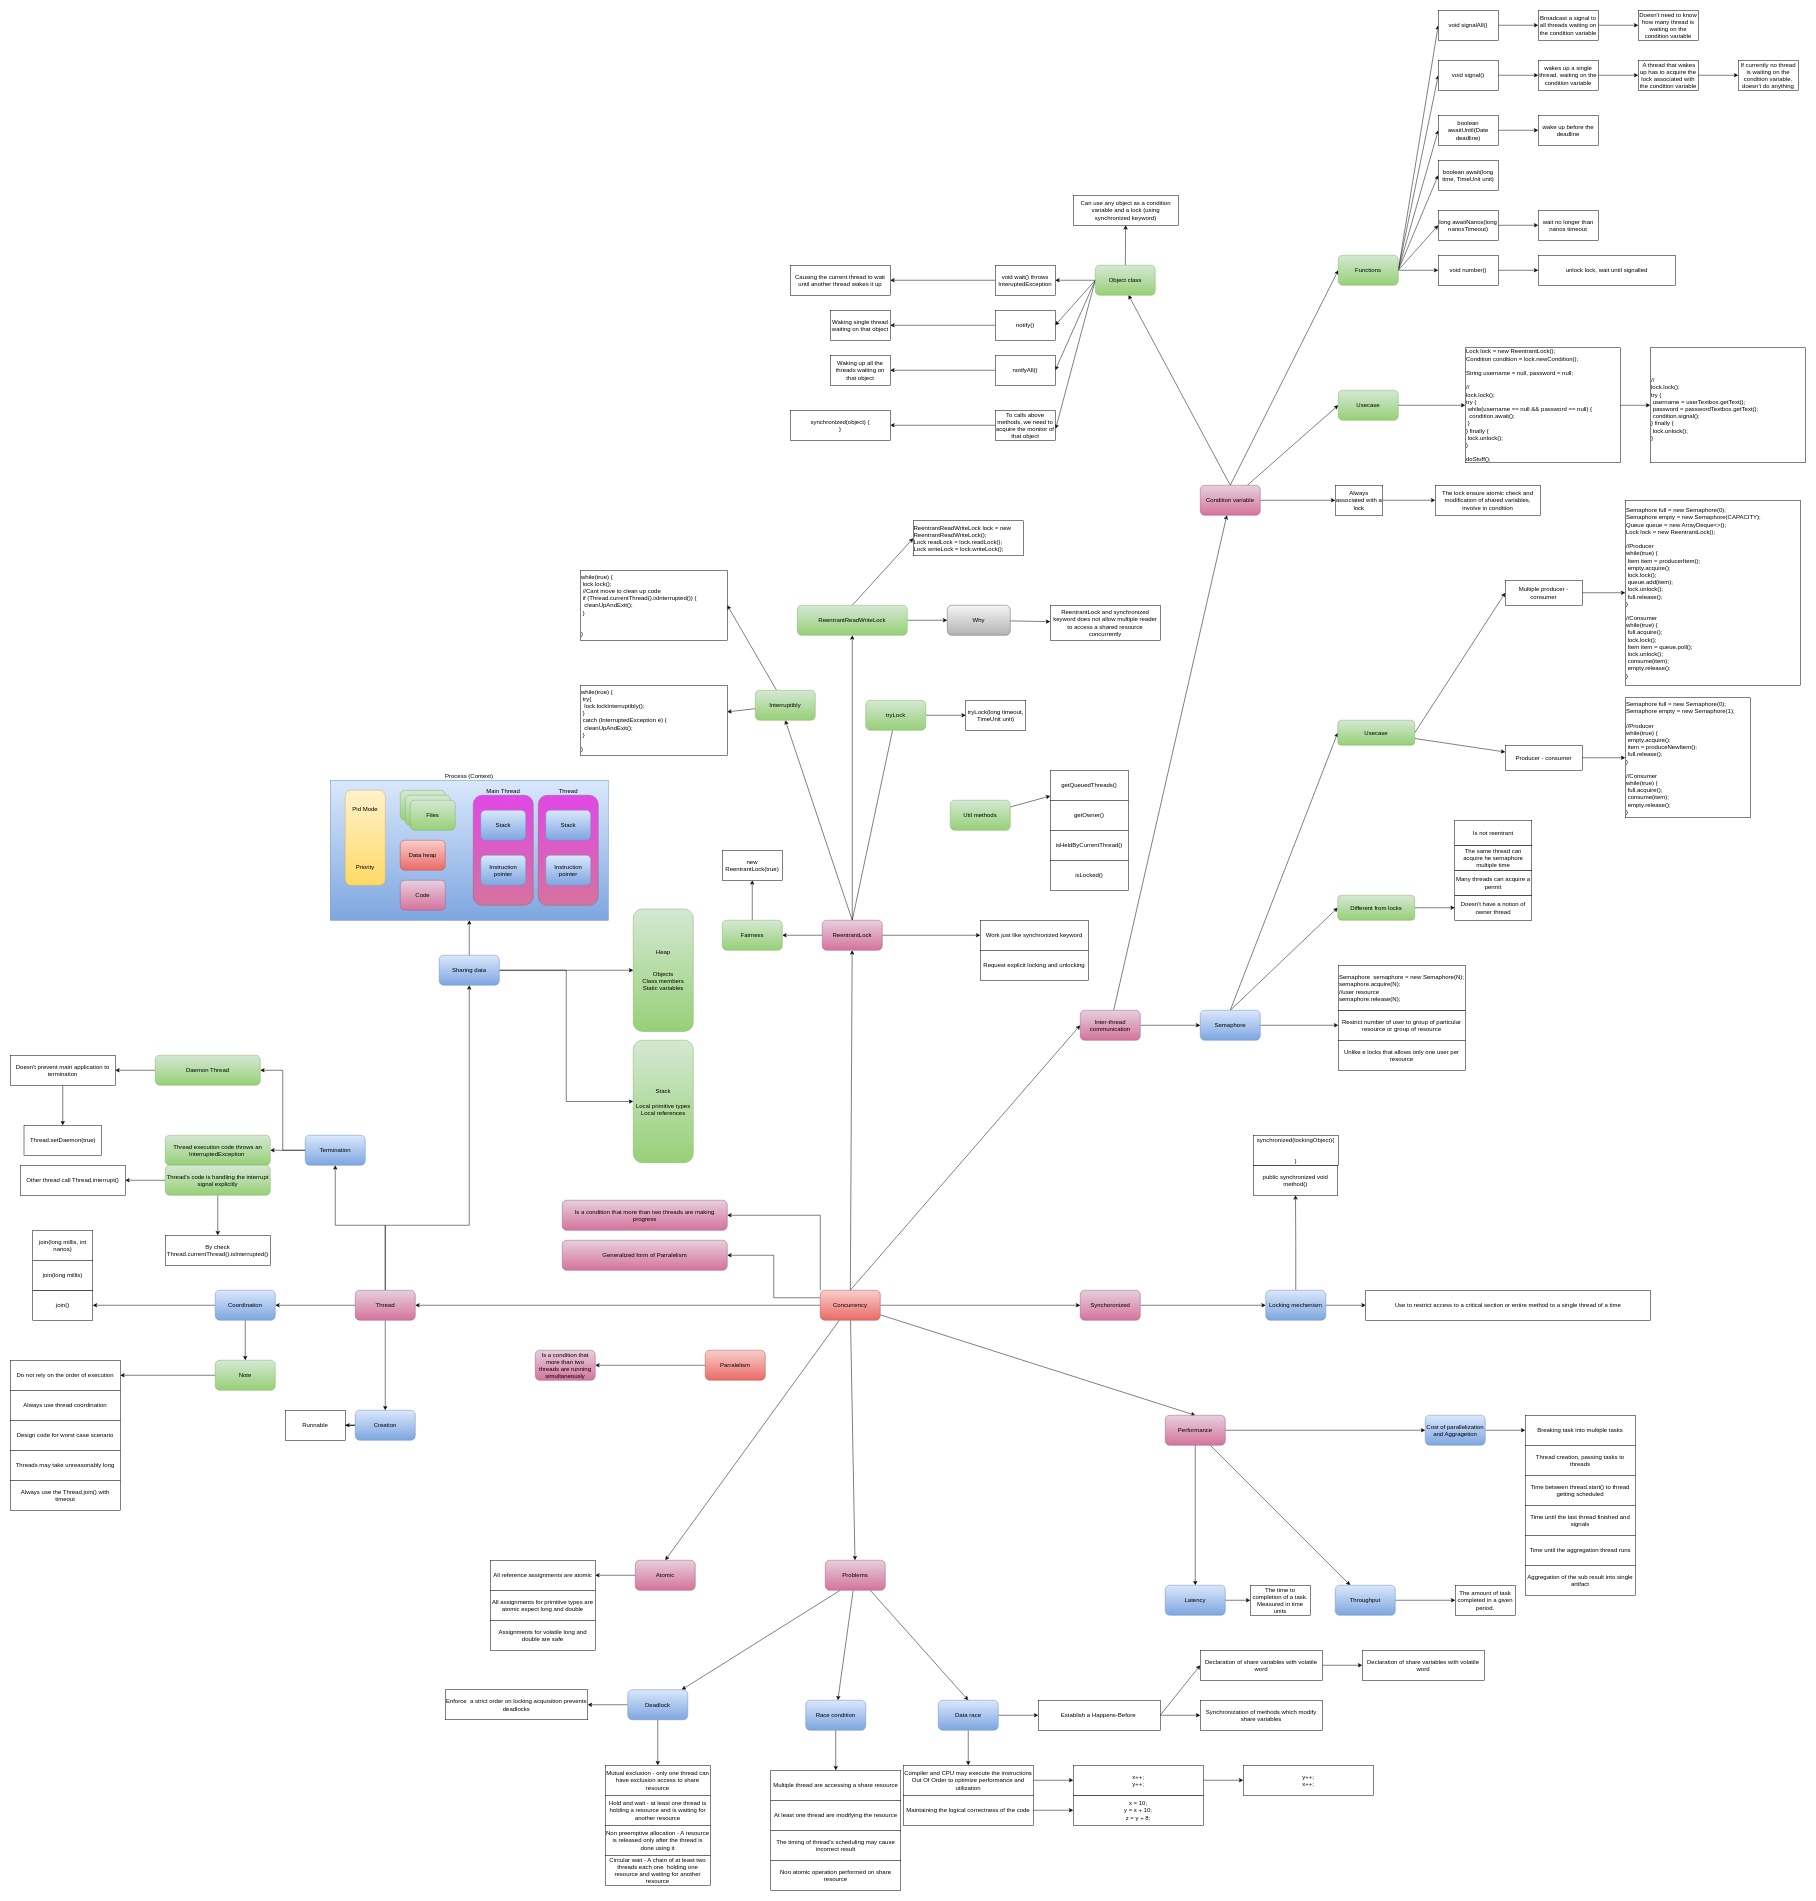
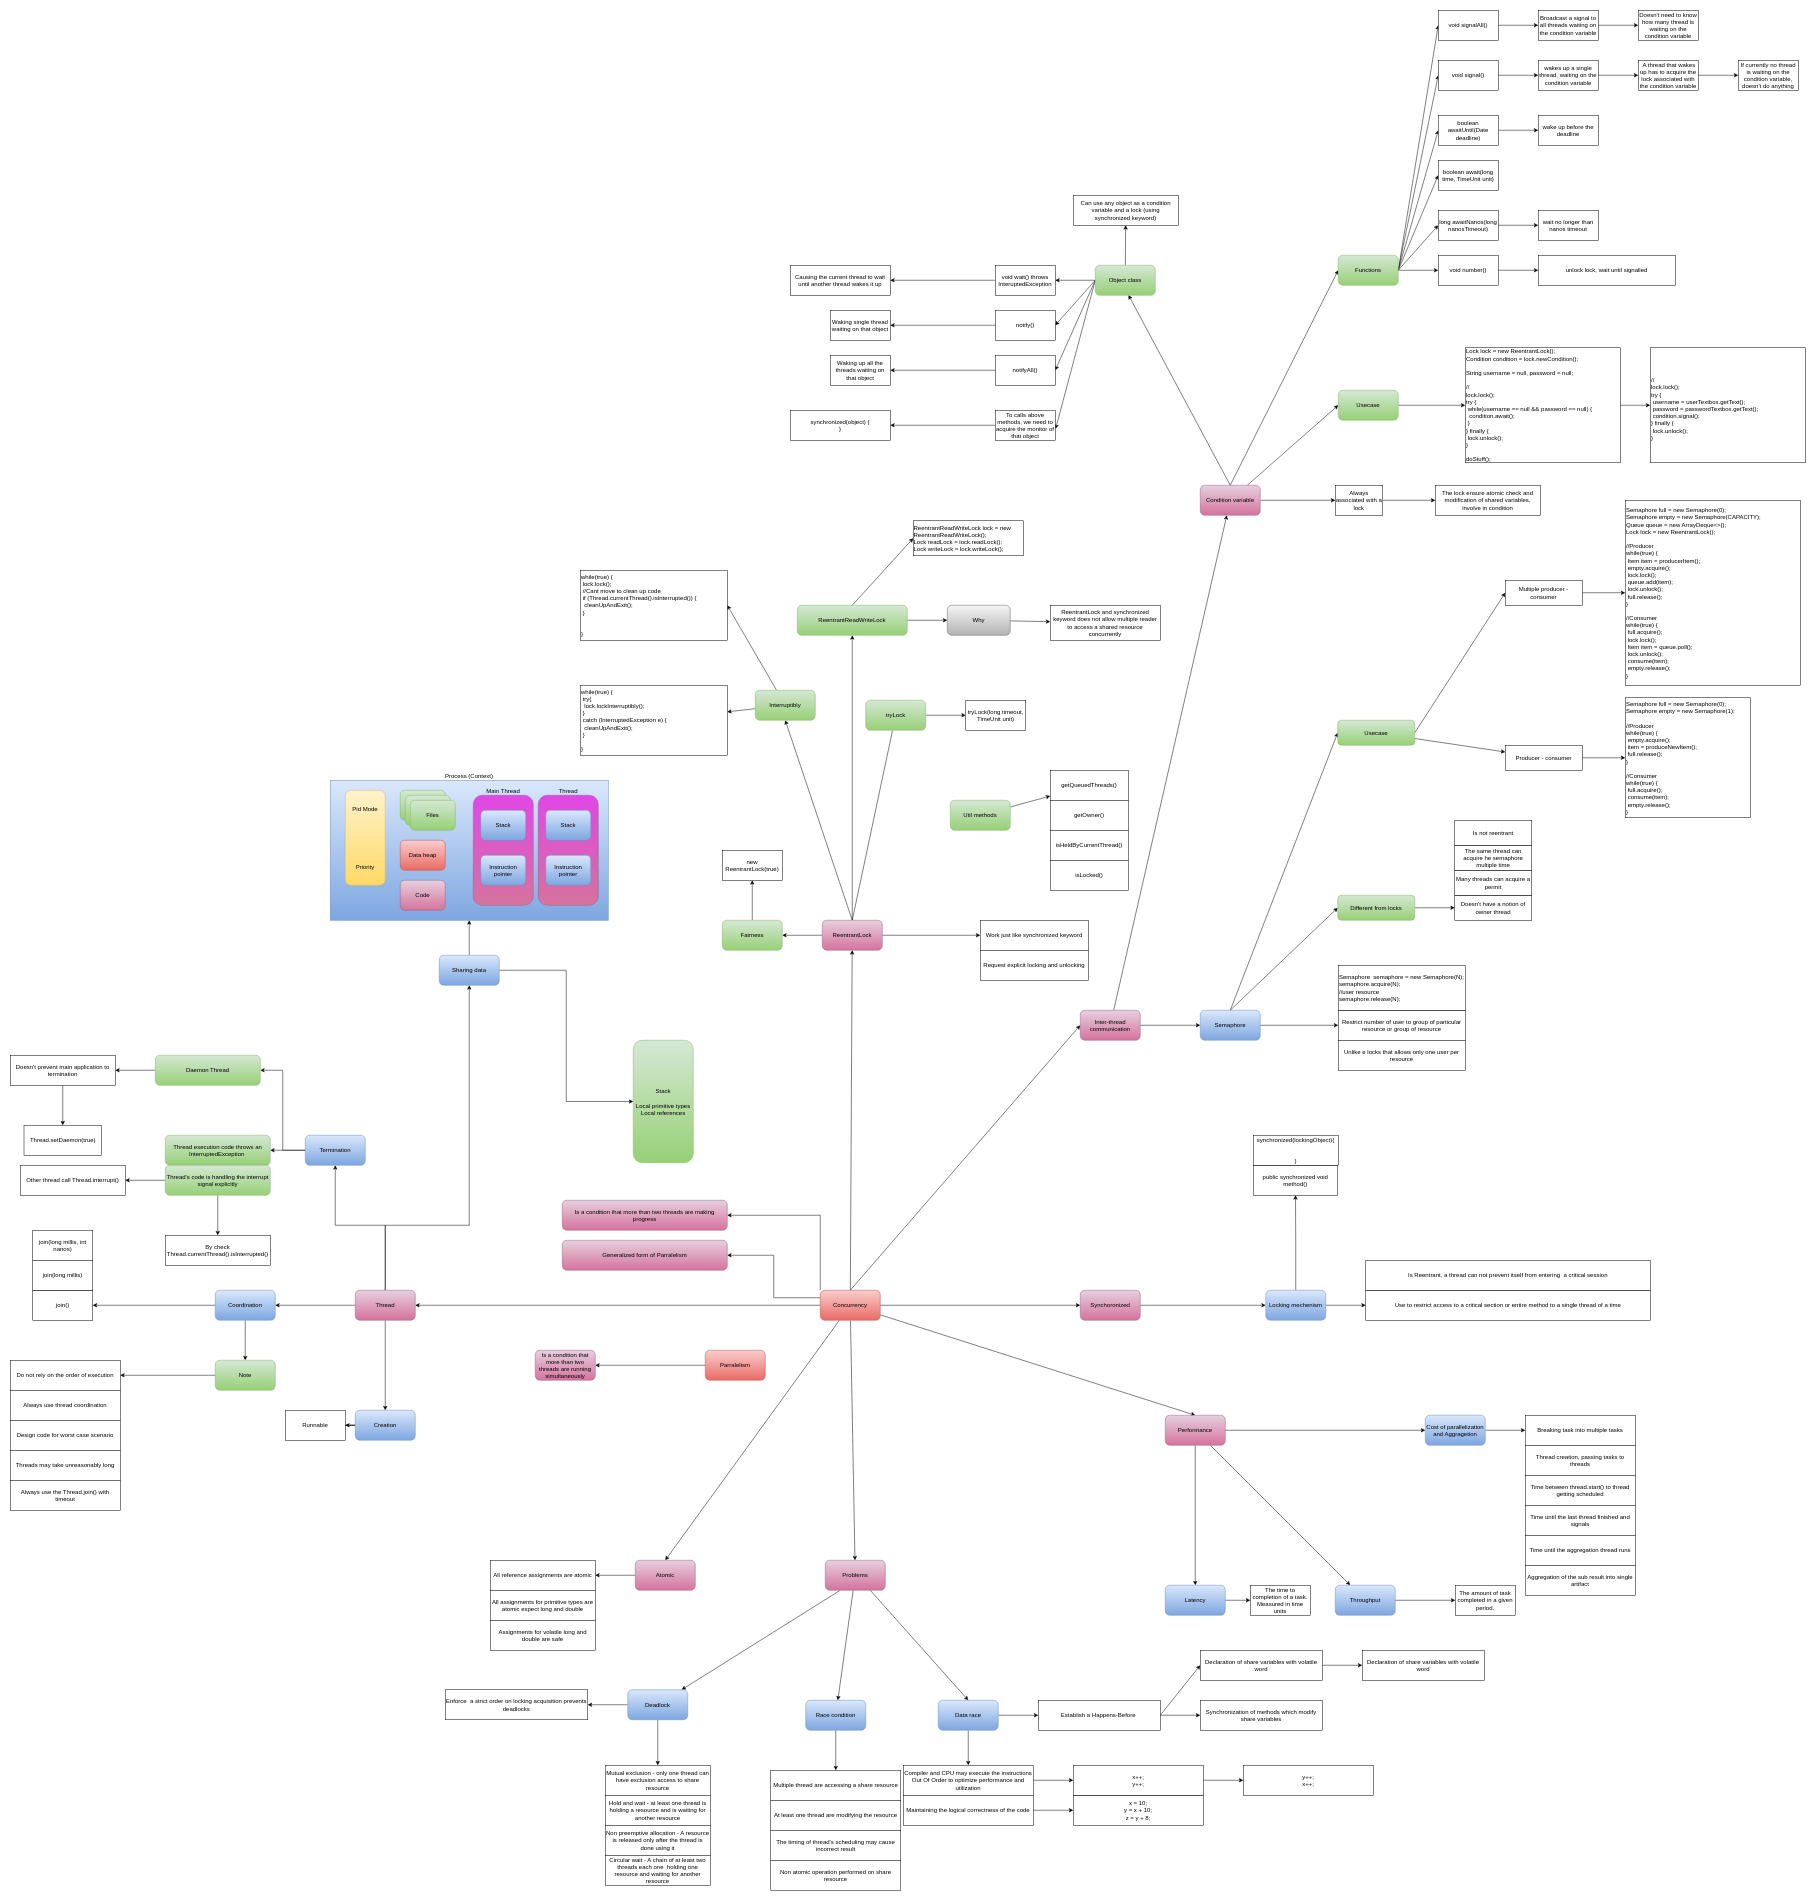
- <mxCell id="67" value="" style="edgeStyle=orthogonalEdgeStyle;rounded=0;orthogonalLoop=1;jettySize=auto;html=1;" parent="1" source="69" target="83" edge="1"><mxGeometry relative="1" as="geometry" /></mxCell>
- <mxCell id="83" value="Heap&lt;br&gt;&lt;br&gt;&lt;br&gt;Objects&lt;br&gt;Class members&lt;br&gt;Static variables" style="rounded=1;whiteSpace=wrap;html=1;gradientColor=#97d077;fillColor=#d5e8d4;strokeColor=#82b366;labelPosition=center;verticalLabelPosition=middle;align=center;verticalAlign=middle;" parent="1" vertex="1"><mxGeometry x="1266" y="1817.5" width="120" height="245" as="geometry" /></mxCell>
+ <mxCell id="93" value="Is Reentrant, a thread can not prevent itself from entering&amp;nbsp; a critical session" style="rounded=0;whiteSpace=wrap;html=1;" parent="1" vertex="1"><mxGeometry x="2731" y="2520" width="569" height="60" as="geometry" /></mxCell>
